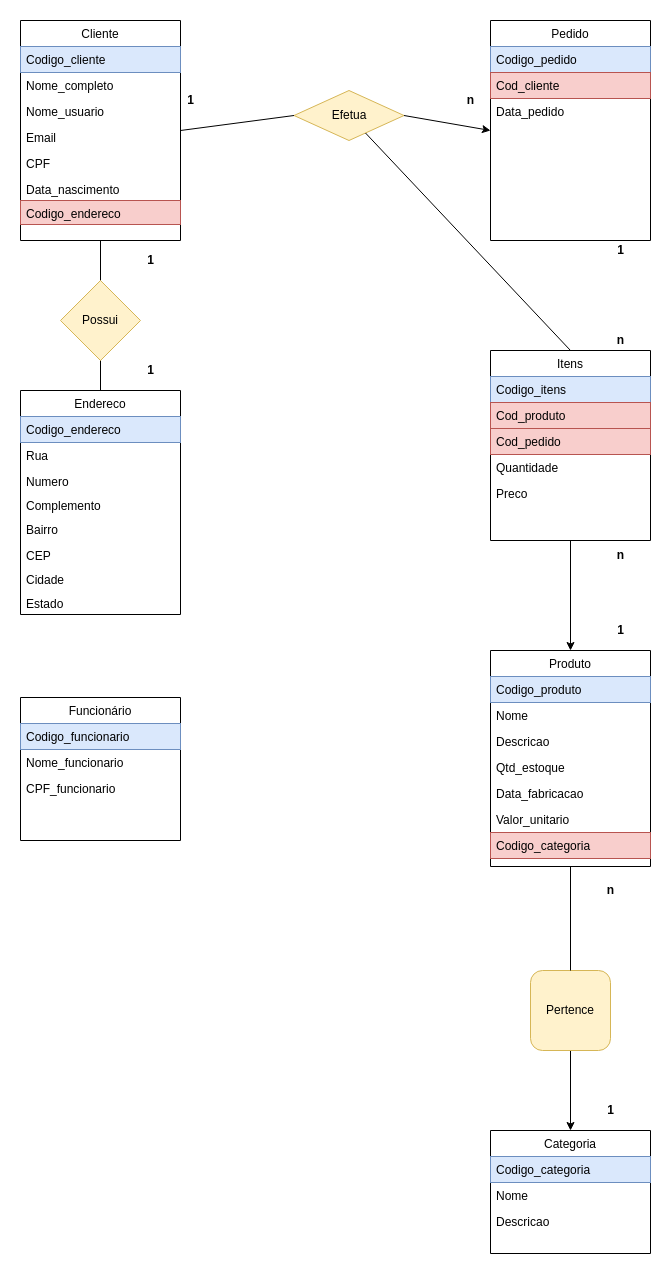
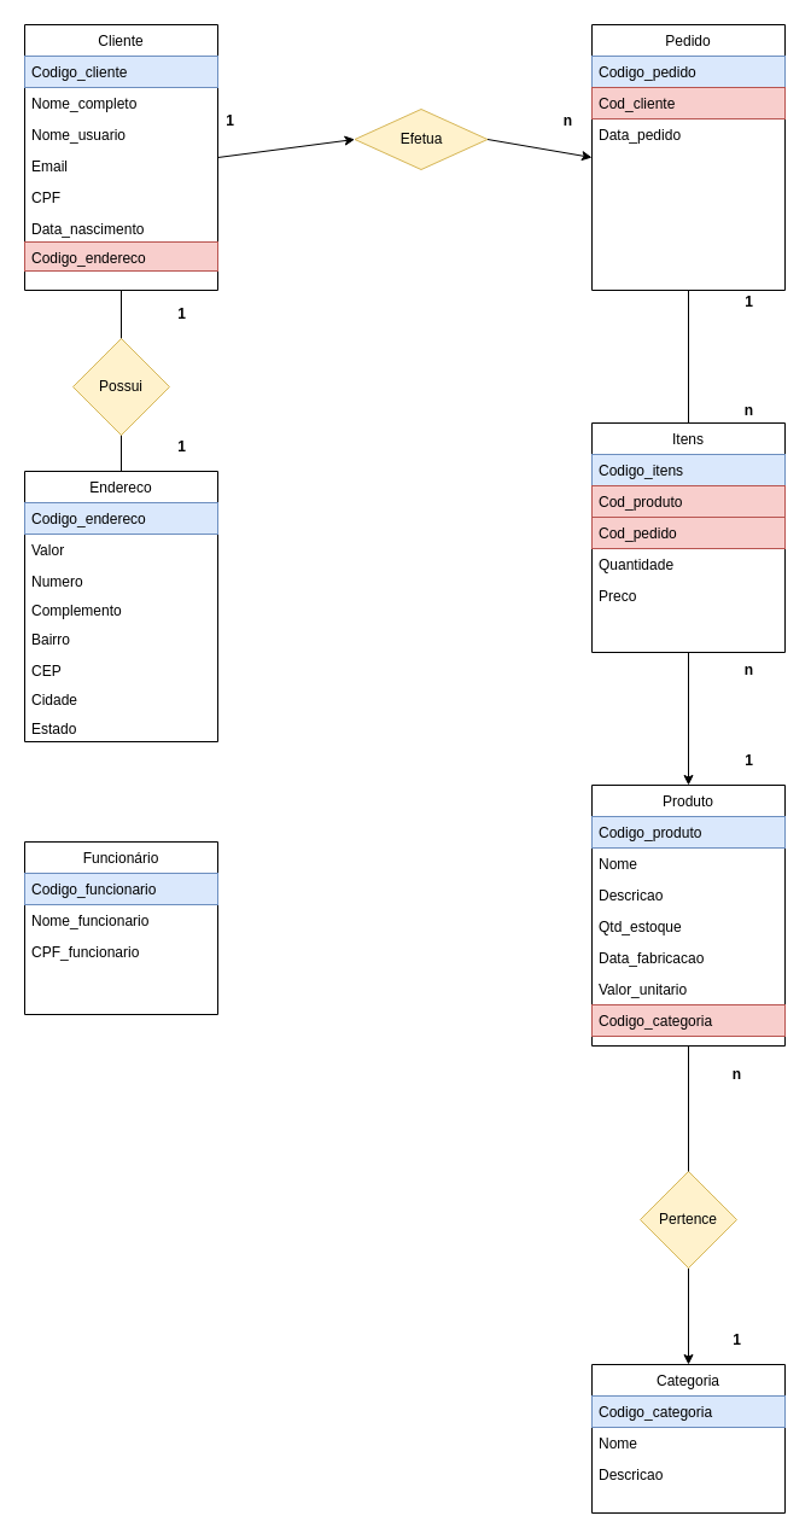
- <mxCell id="49" value="" style="endArrow=none;html=1;entryX=0;entryY=0.5;entryDx=0;entryDy=0;exitX=1;exitY=0.231;exitDx=0;exitDy=0;exitPerimeter=0;" parent="1" source="12" target="50" edge="1"><mxGeometry width="50" height="50" relative="1" as="geometry"><mxPoint x="175" y="130" as="sourcePoint" /><mxPoint x="280" y="137" as="targetPoint" /></mxGeometry></mxCell>
+ <mxCell id="49" value="" style="endArrow=classic;html=1;entryX=0;entryY=0.5;entryDx=0;entryDy=0;exitX=1;exitY=0.231;exitDx=0;exitDy=0;exitPerimeter=0;" parent="1" source="12" target="50" edge="1"><mxGeometry width="50" height="50" relative="1" as="geometry"><mxPoint x="175" y="130" as="sourcePoint" /><mxPoint x="280" y="137" as="targetPoint" /></mxGeometry></mxCell>
- <mxCell id="54" value="" style="endArrow=none;html=1;exitX=0.5;exitY=0;exitDx=0;exitDy=0;" parent="1" source="16" target="50" edge="1"><mxGeometry width="50" height="50" relative="1" as="geometry"><mxPoint x="570" y="280" as="sourcePoint" /><mxPoint x="480" y="200" as="targetPoint" /></mxGeometry></mxCell>
+ <mxCell id="54" value="" style="endArrow=none;html=1;entryX=0.5;entryY=1;entryDx=0;entryDy=0;exitX=0.5;exitY=0;exitDx=0;exitDy=0;" parent="1" source="16" target="4" edge="1"><mxGeometry width="50" height="50" relative="1" as="geometry"><mxPoint x="570" y="280" as="sourcePoint" /><mxPoint x="480" y="200" as="targetPoint" /></mxGeometry></mxCell>
- <mxCell id="32" value="Rua" style="text;align=left;verticalAlign=top;spacingLeft=4;spacingRight=4;overflow=hidden;rotatable=0;points=[[0,0.5],[1,0.5]];portConstraint=eastwest;" parent="30" vertex="1"><mxGeometry y="52" width="160" height="26" as="geometry" /></mxCell>
+ <mxCell id="32" value="Valor" style="text;align=left;verticalAlign=top;spacingLeft=4;spacingRight=4;overflow=hidden;rotatable=0;points=[[0,0.5],[1,0.5]];portConstraint=eastwest;" parent="30" vertex="1"><mxGeometry y="52" width="160" height="26" as="geometry" /></mxCell>
- <mxCell id="58" value="Pertence" style="whiteSpace=wrap;html=1;fillColor=#fff2cc;strokeColor=#d6b656;rounded=1;" parent="1" vertex="1"><mxGeometry x="530" y="970" width="80" height="80" as="geometry" /></mxCell>
+ <mxCell id="58" value="Pertence" style="rhombus;whiteSpace=wrap;html=1;fillColor=#fff2cc;strokeColor=#d6b656;" parent="1" vertex="1"><mxGeometry x="530" y="970" width="80" height="80" as="geometry" /></mxCell>
